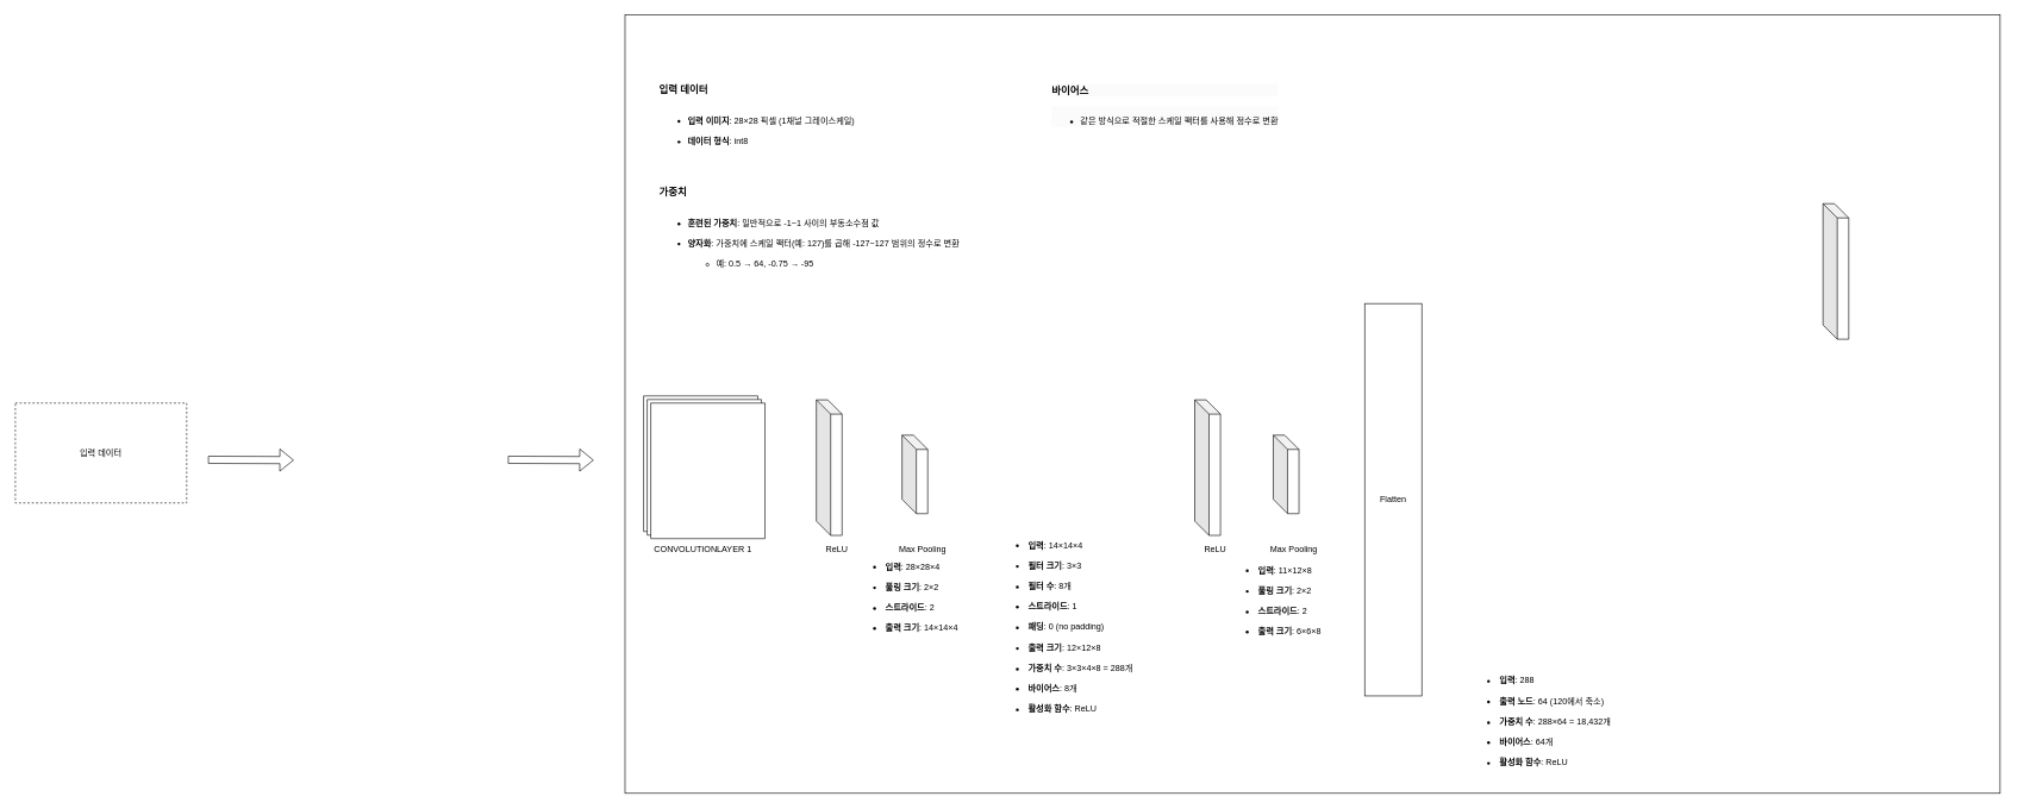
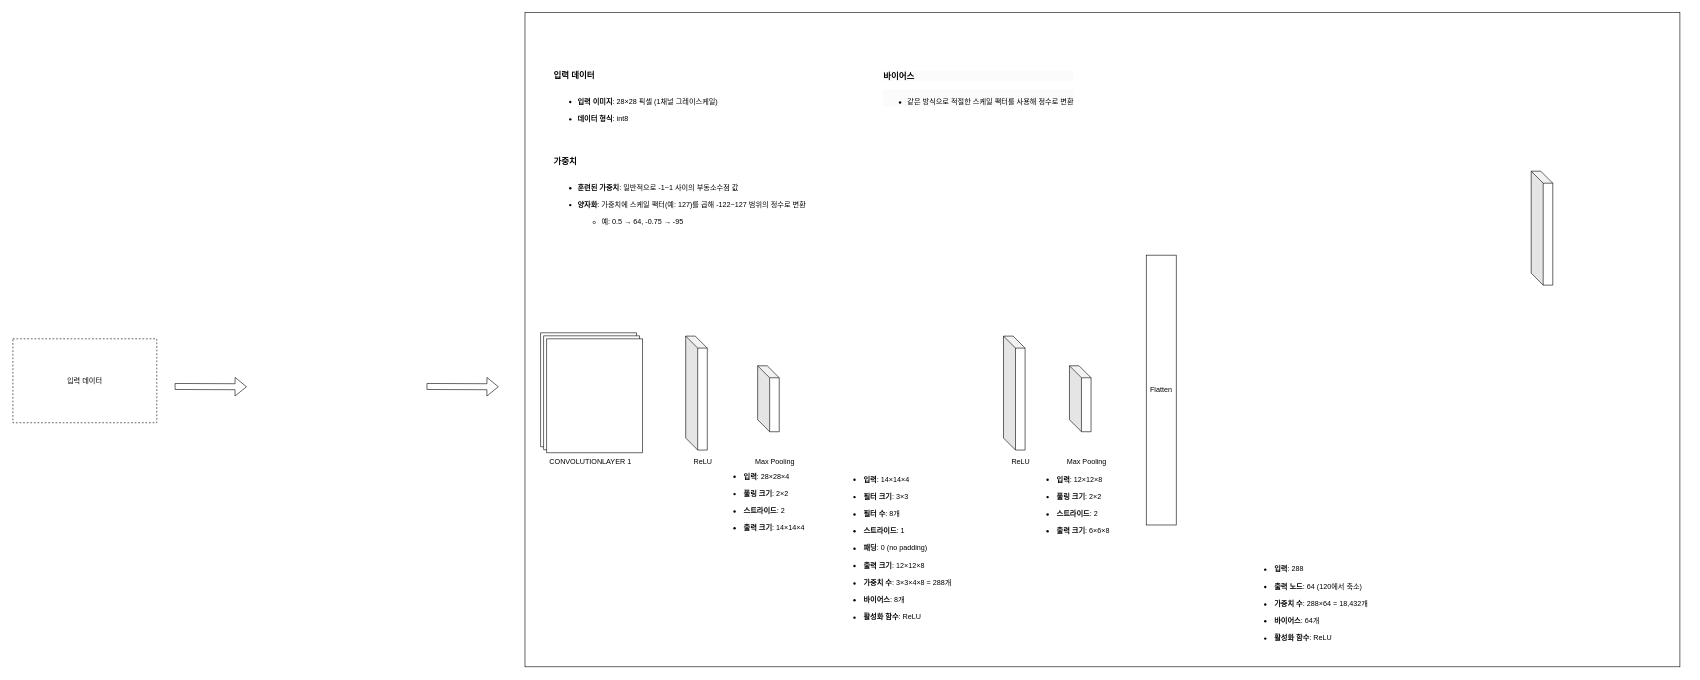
- <mxCell id="29" value="&lt;h3 class=&quot;text-lg font-bold text-text-200 mt-1 -mb-1.5&quot;&gt;입력 데이터&lt;/h3&gt;&lt;ul class=&quot;[&amp;amp;:not(:last-child)_ul]:pb-1 [&amp;amp;:not(:last-child)_ol]:pb-1 list-disc space-y-1.5 pl-7&quot; depth=&quot;0&quot;&gt;&lt;br&gt;&lt;li class=&quot;whitespace-normal break-words&quot;&gt;&lt;strong&gt;입력 이미지&lt;/strong&gt;: 28×28 픽셀 (1채널 그레이스케일)&lt;/li&gt;&lt;br&gt;&lt;li class=&quot;whitespace-normal break-words&quot;&gt;&lt;strong&gt;데이터 형식&lt;/strong&gt;: int8&lt;/li&gt;&lt;br&gt;&lt;/ul&gt;&lt;br&gt;&lt;h3 class=&quot;text-lg font-bold text-text-200 mt-1 -mb-1.5&quot;&gt;가중치&lt;/h3&gt;&lt;ul class=&quot;[&amp;amp;:not(:last-child)_ul]:pb-1 [&amp;amp;:not(:last-child)_ol]:pb-1 list-disc space-y-1.5 pl-7&quot; depth=&quot;0&quot;&gt;&lt;br&gt;&lt;li class=&quot;whitespace-normal break-words&quot;&gt;&lt;strong&gt;훈련된 가중치&lt;/strong&gt;: 일반적으로 -1~1 사이의 부동소수점 값&lt;/li&gt;&lt;br&gt;&lt;li class=&quot;whitespace-normal break-words&quot;&gt;&lt;strong&gt;양자화&lt;/strong&gt;: 가중치에 스케일 팩터(예: 127)를 곱해 -127~127 범위의 정수로 변환&lt;br&gt;&lt;ul class=&quot;[&amp;amp;:not(:last-child)_ul]:pb-1 [&amp;amp;:not(:last-child)_ol]:pb-1 list-disc space-y-1.5 pl-7&quot; depth=&quot;1&quot;&gt;&lt;br&gt;&lt;li class=&quot;whitespace-normal break-words&quot;&gt;예: 0.5 → 64, -0.75 → -95&lt;/li&gt;&lt;br&gt;&lt;/ul&gt;&lt;br&gt;&lt;/li&gt;&lt;br&gt;&lt;/ul&gt;&lt;br&gt;&lt;h3 class=&quot;text-lg font-bold text-text-200 mt-1 -mb-1.5&quot;&gt;&lt;br&gt;&lt;/h3&gt;" style="text;whiteSpace=wrap;html=1;" parent="1" vertex="1"><mxGeometry x="920" y="95.75" width="480" height="590" as="geometry" /></mxCell>
+ <mxCell id="29" value="&lt;h3 class=&quot;text-lg font-bold text-text-200 mt-1 -mb-1.5&quot;&gt;입력 데이터&lt;/h3&gt;&lt;ul class=&quot;[&amp;amp;:not(:last-child)_ul]:pb-1 [&amp;amp;:not(:last-child)_ol]:pb-1 list-disc space-y-1.5 pl-7&quot; depth=&quot;0&quot;&gt;&lt;br&gt;&lt;li class=&quot;whitespace-normal break-words&quot;&gt;&lt;strong&gt;입력 이미지&lt;/strong&gt;: 28×28 픽셀 (1채널 그레이스케일)&lt;/li&gt;&lt;br&gt;&lt;li class=&quot;whitespace-normal break-words&quot;&gt;&lt;strong&gt;데이터 형식&lt;/strong&gt;: int8&lt;/li&gt;&lt;br&gt;&lt;/ul&gt;&lt;br&gt;&lt;h3 class=&quot;text-lg font-bold text-text-200 mt-1 -mb-1.5&quot;&gt;가중치&lt;/h3&gt;&lt;ul class=&quot;[&amp;amp;:not(:last-child)_ul]:pb-1 [&amp;amp;:not(:last-child)_ol]:pb-1 list-disc space-y-1.5 pl-7&quot; depth=&quot;0&quot;&gt;&lt;br&gt;&lt;li class=&quot;whitespace-normal break-words&quot;&gt;&lt;strong&gt;훈련된 가중치&lt;/strong&gt;: 일반적으로 -1~1 사이의 부동소수점 값&lt;/li&gt;&lt;br&gt;&lt;li class=&quot;whitespace-normal break-words&quot;&gt;&lt;strong&gt;양자화&lt;/strong&gt;: 가중치에 스케일 팩터(예: 127)를 곱해 -122~127 범위의 정수로 변환&lt;br&gt;&lt;ul class=&quot;[&amp;amp;:not(:last-child)_ul]:pb-1 [&amp;amp;:not(:last-child)_ol]:pb-1 list-disc space-y-1.5 pl-7&quot; depth=&quot;1&quot;&gt;&lt;br&gt;&lt;li class=&quot;whitespace-normal break-words&quot;&gt;예: 0.5 → 64, -0.75 → -95&lt;/li&gt;&lt;br&gt;&lt;/ul&gt;&lt;br&gt;&lt;/li&gt;&lt;br&gt;&lt;/ul&gt;&lt;br&gt;&lt;h3 class=&quot;text-lg font-bold text-text-200 mt-1 -mb-1.5&quot;&gt;&lt;br&gt;&lt;/h3&gt;" style="text;whiteSpace=wrap;html=1;" parent="1" vertex="1"><mxGeometry x="920" y="95.75" width="480" height="590" as="geometry" /></mxCell>
- <mxCell id="11" value="Flatten" style="rounded=0;whiteSpace=wrap;html=1;" parent="1" vertex="1"><mxGeometry x="1910" y="425" width="80" height="550" as="geometry" /></mxCell>
+ <mxCell id="11" value="Flatten" style="rounded=0;whiteSpace=wrap;html=1;" parent="1" vertex="1"><mxGeometry x="1910" y="425" width="50" height="450" as="geometry" /></mxCell>
- <mxCell id="22" value="&lt;li class=&quot;whitespace-normal break-words&quot;&gt;&lt;strong&gt;입력&lt;/strong&gt;: 11×12×8&lt;/li&gt;&#10;&lt;li class=&quot;whitespace-normal break-words&quot;&gt;&lt;strong&gt;풀링 크기&lt;/strong&gt;: 2×2&lt;/li&gt;&#10;&lt;li class=&quot;whitespace-normal break-words&quot;&gt;&lt;strong&gt;스트라이드&lt;/strong&gt;: 2&lt;/li&gt;&#10;&lt;li class=&quot;whitespace-normal break-words&quot;&gt;&lt;strong&gt;출력 크기&lt;/strong&gt;: 6×6×8&lt;/li&gt;" style="text;whiteSpace=wrap;html=1;" parent="1" vertex="1"><mxGeometry x="1742" y="784.5" width="140" height="120" as="geometry" /></mxCell>
+ <mxCell id="22" value="&lt;li class=&quot;whitespace-normal break-words&quot;&gt;&lt;strong&gt;입력&lt;/strong&gt;: 12×12×8&lt;/li&gt;&#10;&lt;li class=&quot;whitespace-normal break-words&quot;&gt;&lt;strong&gt;풀링 크기&lt;/strong&gt;: 2×2&lt;/li&gt;&#10;&lt;li class=&quot;whitespace-normal break-words&quot;&gt;&lt;strong&gt;스트라이드&lt;/strong&gt;: 2&lt;/li&gt;&#10;&lt;li class=&quot;whitespace-normal break-words&quot;&gt;&lt;strong&gt;출력 크기&lt;/strong&gt;: 6×6×8&lt;/li&gt;" style="text;whiteSpace=wrap;html=1;" parent="1" vertex="1"><mxGeometry x="1742" y="784.5" width="140" height="120" as="geometry" /></mxCell>
- <mxCell id="21" value="&lt;li class=&quot;whitespace-normal break-words&quot;&gt;&lt;strong&gt;입력&lt;/strong&gt;: 14×14×4&lt;/li&gt;&lt;br&gt;&lt;li class=&quot;whitespace-normal break-words&quot;&gt;&lt;strong&gt;필터 크기&lt;/strong&gt;: 3×3&lt;/li&gt;&lt;br&gt;&lt;li class=&quot;whitespace-normal break-words&quot;&gt;&lt;strong&gt;필터 수&lt;/strong&gt;: 8개&lt;/li&gt;&lt;br&gt;&lt;li class=&quot;whitespace-normal break-words&quot;&gt;&lt;strong&gt;스트라이드&lt;/strong&gt;: 1&lt;/li&gt;&lt;br&gt;&lt;li class=&quot;whitespace-normal break-words&quot;&gt;&lt;strong&gt;패딩&lt;/strong&gt;: 0 (no padding)&lt;/li&gt;&lt;br&gt;&lt;li class=&quot;whitespace-normal break-words&quot;&gt;&lt;strong&gt;출력 크기&lt;/strong&gt;: 12×12×8&lt;/li&gt;&lt;br&gt;&lt;li class=&quot;whitespace-normal break-words&quot;&gt;&lt;strong&gt;가중치 수&lt;/strong&gt;: 3×3×4×8 = 288개&lt;/li&gt;&lt;br&gt;&lt;li class=&quot;whitespace-normal break-words&quot;&gt;&lt;strong&gt;바이어스&lt;/strong&gt;: 8개&lt;/li&gt;&lt;br&gt;&lt;li class=&quot;whitespace-normal break-words&quot;&gt;&lt;strong&gt;활성화 함수&lt;/strong&gt;: ReLU&lt;/li&gt;" style="text;whiteSpace=wrap;html=1;" parent="1" vertex="1"><mxGeometry x="1420" y="749.5" width="220" height="270" as="geometry" /></mxCell>
+ <mxCell id="21" value="&lt;li class=&quot;whitespace-normal break-words&quot;&gt;&lt;strong&gt;입력&lt;/strong&gt;: 14×14×4&lt;/li&gt;&lt;br&gt;&lt;li class=&quot;whitespace-normal break-words&quot;&gt;&lt;strong&gt;필터 크기&lt;/strong&gt;: 3×3&lt;/li&gt;&lt;br&gt;&lt;li class=&quot;whitespace-normal break-words&quot;&gt;&lt;strong&gt;필터 수&lt;/strong&gt;: 8개&lt;/li&gt;&lt;br&gt;&lt;li class=&quot;whitespace-normal break-words&quot;&gt;&lt;strong&gt;스트라이드&lt;/strong&gt;: 1&lt;/li&gt;&lt;br&gt;&lt;li class=&quot;whitespace-normal break-words&quot;&gt;&lt;strong&gt;패딩&lt;/strong&gt;: 0 (no padding)&lt;/li&gt;&lt;br&gt;&lt;li class=&quot;whitespace-normal break-words&quot;&gt;&lt;strong&gt;출력 크기&lt;/strong&gt;: 12×12×8&lt;/li&gt;&lt;br&gt;&lt;li class=&quot;whitespace-normal break-words&quot;&gt;&lt;strong&gt;가중치 수&lt;/strong&gt;: 3×3×4×8 = 288개&lt;/li&gt;&lt;br&gt;&lt;li class=&quot;whitespace-normal break-words&quot;&gt;&lt;strong&gt;바이어스&lt;/strong&gt;: 8개&lt;/li&gt;&lt;br&gt;&lt;li class=&quot;whitespace-normal break-words&quot;&gt;&lt;strong&gt;활성화 함수&lt;/strong&gt;: ReLU&lt;/li&gt;" style="text;whiteSpace=wrap;html=1;" parent="1" vertex="1"><mxGeometry x="1420" y="784.5" width="220" height="270" as="geometry" /></mxCell>
- <mxCell id="23" value="&lt;li class=&quot;whitespace-normal break-words&quot;&gt;&lt;strong&gt;입력&lt;/strong&gt;: 288&lt;/li&gt;&#10;&lt;li class=&quot;whitespace-normal break-words&quot;&gt;&lt;strong&gt;출력 노드&lt;/strong&gt;: 64 (120에서 축소)&lt;/li&gt;&#10;&lt;li class=&quot;whitespace-normal break-words&quot;&gt;&lt;strong&gt;가중치 수&lt;/strong&gt;: 288×64 = 18,432개&lt;/li&gt;&#10;&lt;li class=&quot;whitespace-normal break-words&quot;&gt;&lt;strong&gt;바이어스&lt;/strong&gt;: 64개&lt;/li&gt;&#10;&lt;li class=&quot;whitespace-normal break-words&quot;&gt;&lt;strong&gt;활성화 함수&lt;/strong&gt;: ReLU&lt;/li&gt;" style="text;whiteSpace=wrap;html=1;" parent="1" vertex="1"><mxGeometry x="2080" y="940" width="210" height="150" as="geometry" /></mxCell>
+ <mxCell id="23" value="&lt;li class=&quot;whitespace-normal break-words&quot;&gt;&lt;strong&gt;입력&lt;/strong&gt;: 288&lt;/li&gt;&#10;&lt;li class=&quot;whitespace-normal break-words&quot;&gt;&lt;strong&gt;출력 노드&lt;/strong&gt;: 64 (120에서 축소)&lt;/li&gt;&#10;&lt;li class=&quot;whitespace-normal break-words&quot;&gt;&lt;strong&gt;가중치 수&lt;/strong&gt;: 288×64 = 18,432개&lt;/li&gt;&#10;&lt;li class=&quot;whitespace-normal break-words&quot;&gt;&lt;strong&gt;바이어스&lt;/strong&gt;: 64개&lt;/li&gt;&#10;&lt;li class=&quot;whitespace-normal break-words&quot;&gt;&lt;strong&gt;활성화 함수&lt;/strong&gt;: ReLU&lt;/li&gt;" style="text;whiteSpace=wrap;html=1;" parent="1" vertex="1"><mxGeometry x="2105" y="935" width="210" height="150" as="geometry" /></mxCell>
